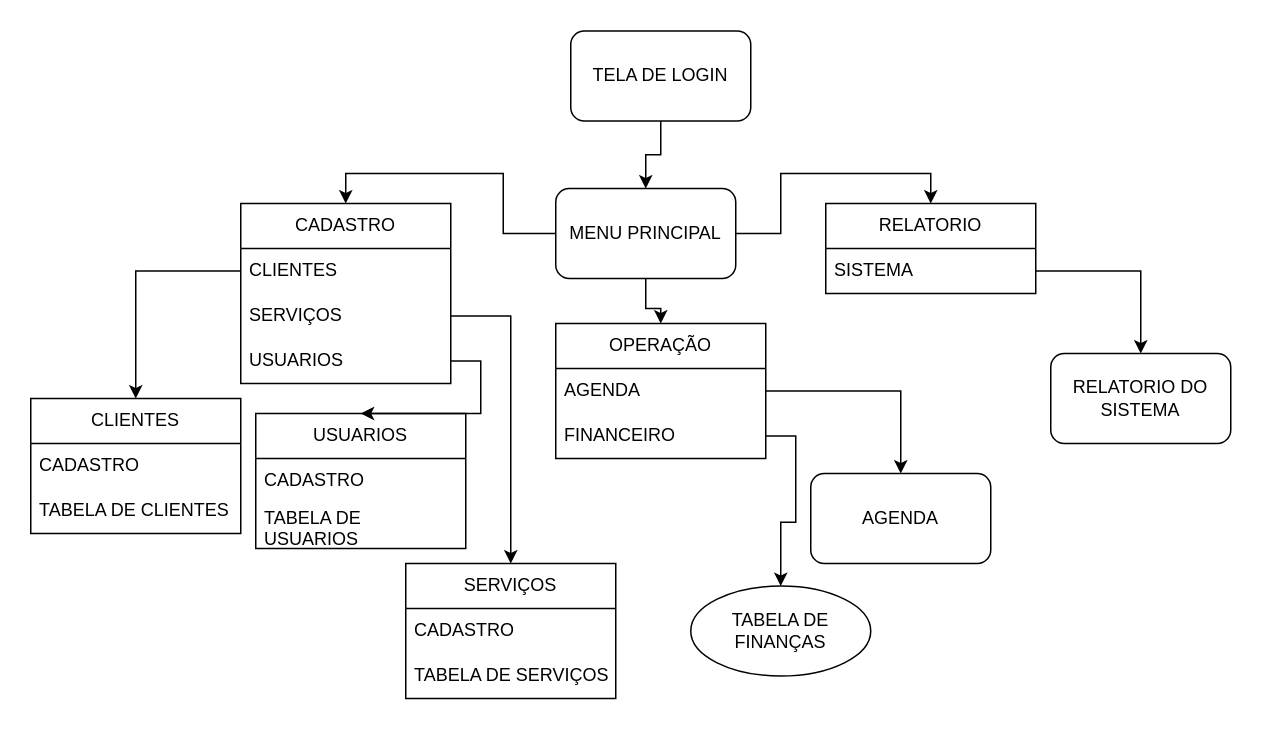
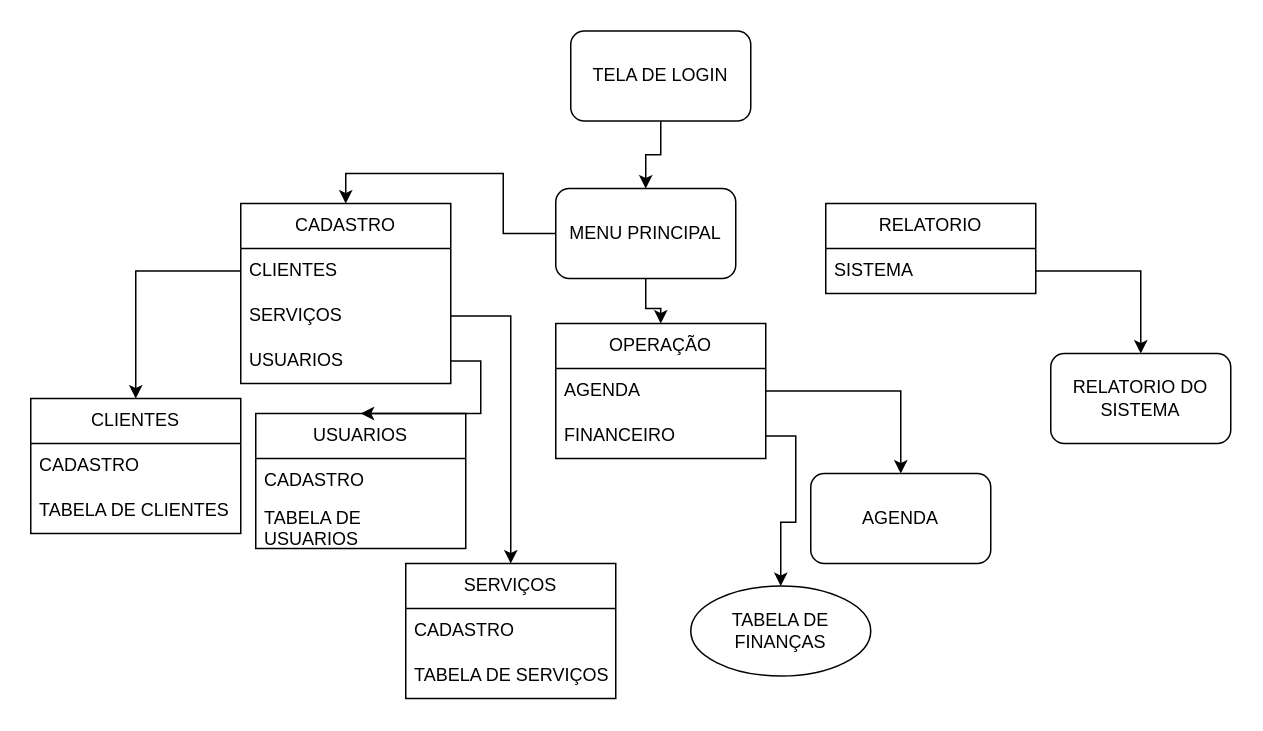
- <mxCell id="10" style="edgeStyle=orthogonalEdgeStyle;rounded=0;orthogonalLoop=1;jettySize=auto;html=1;entryX=0.5;entryY=0;entryDx=0;entryDy=0;" edge="1" parent="1" source="11" target="15"><mxGeometry relative="1" as="geometry" /></mxCell>
